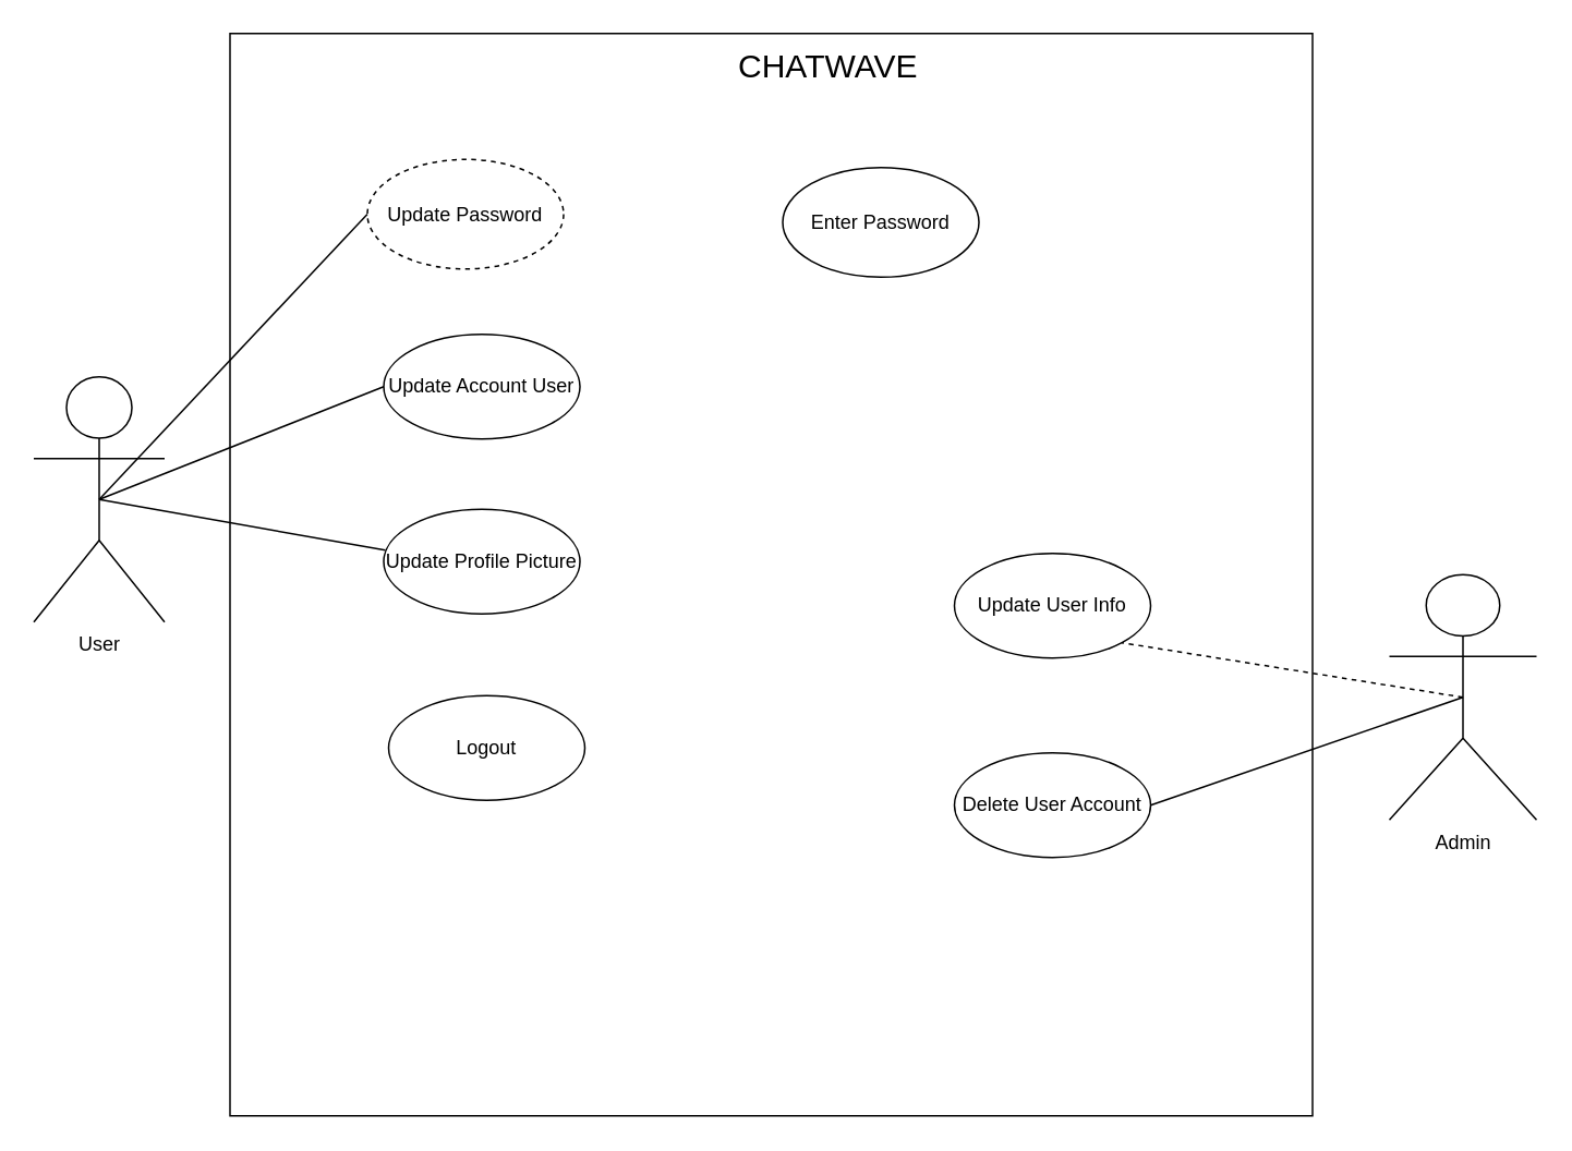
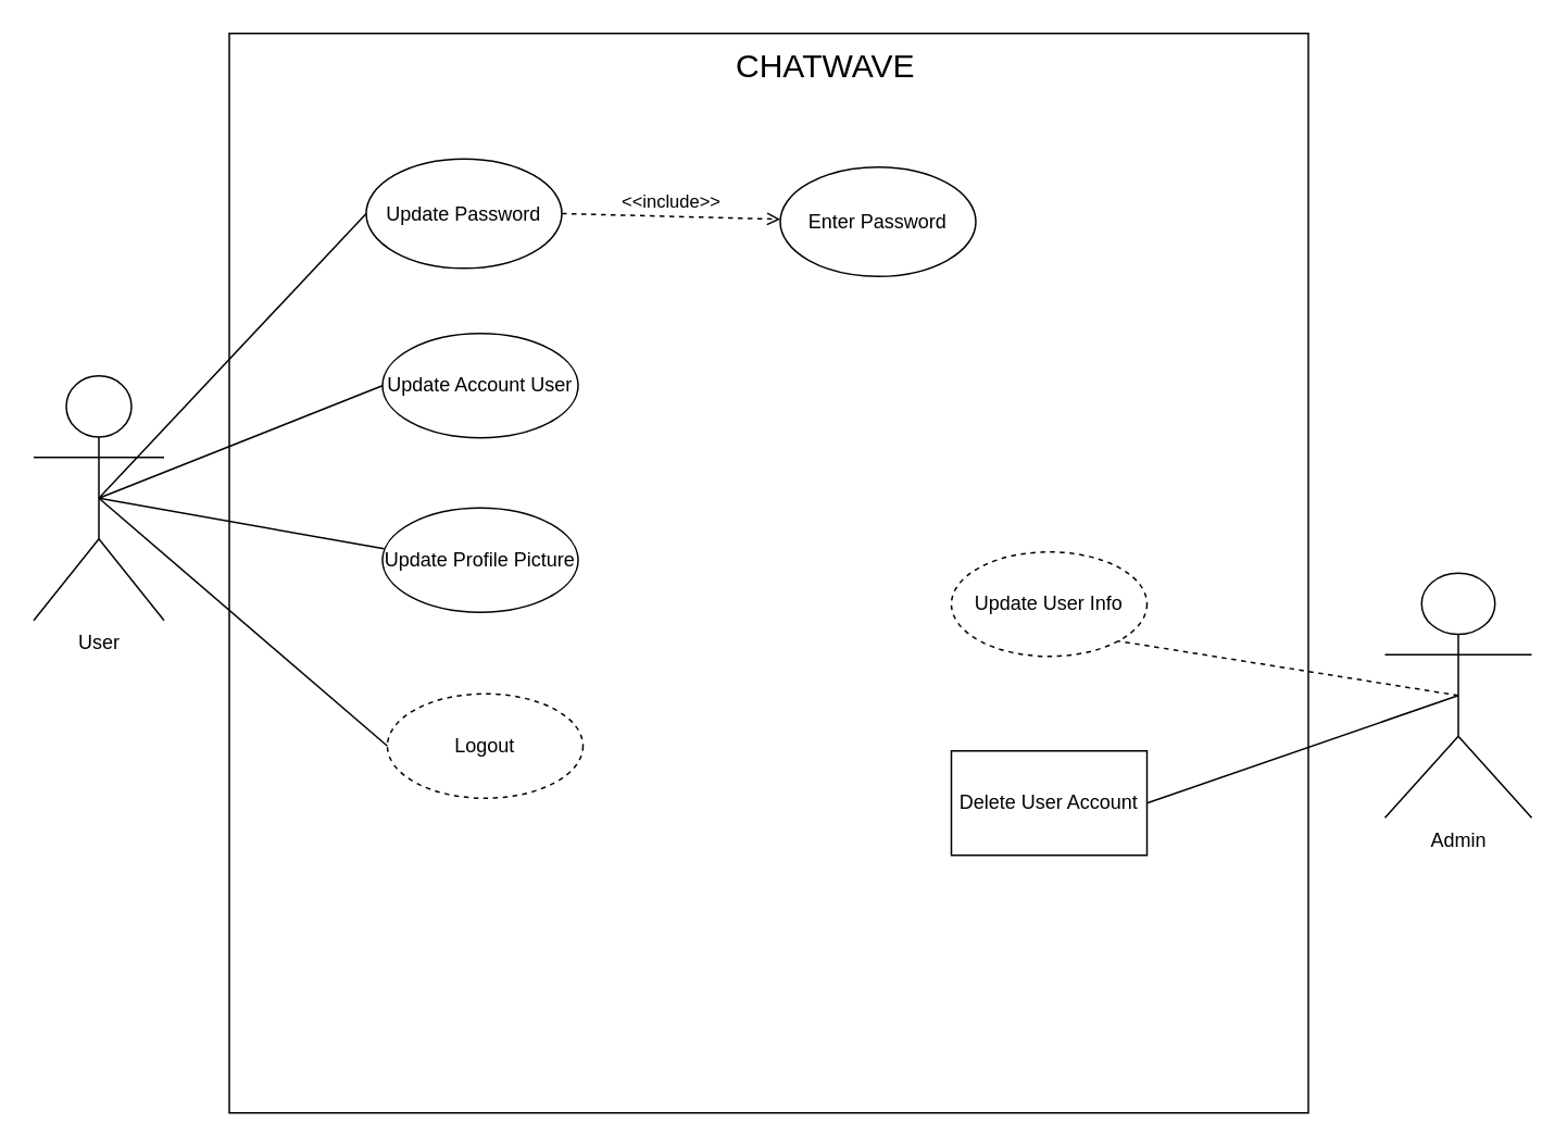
- <mxCell id="6" value="Update Password" style="ellipse;whiteSpace=wrap;html=1;dashed=1;" vertex="1" parent="1"><mxGeometry x="224" y="97" width="120" height="67" as="geometry" /></mxCell>
+ <mxCell id="6" value="Update Password" style="ellipse;whiteSpace=wrap;html=1;" vertex="1" parent="1"><mxGeometry x="224" y="97" width="120" height="67" as="geometry" /></mxCell>
+ <mxCell id="17" value="&amp;lt;&amp;lt;include&amp;gt;&amp;gt;" style="html=1;verticalAlign=bottom;labelBackgroundColor=none;endArrow=open;endFill=0;dashed=1;rounded=0;exitX=1;exitY=0.5;exitDx=0;exitDy=0;" edge="1" parent="1" source="6" target="12"><mxGeometry width="160" relative="1" as="geometry"><mxPoint x="340" y="364" as="sourcePoint" /><mxPoint x="500" y="364" as="targetPoint" /></mxGeometry></mxCell>
- <mxCell id="9" value="Update User Info" style="ellipse;whiteSpace=wrap;html=1;" vertex="1" parent="1"><mxGeometry x="583" y="338" width="120" height="64" as="geometry" /></mxCell>
+ <mxCell id="9" value="Update User Info" style="ellipse;whiteSpace=wrap;html=1;dashed=1;" vertex="1" parent="1"><mxGeometry x="583" y="338" width="120" height="64" as="geometry" /></mxCell>
+ <mxCell id="16" value="" style="endArrow=none;html=1;rounded=0;exitX=0.5;exitY=0.5;exitDx=0;exitDy=0;exitPerimeter=0;entryX=0;entryY=0.5;entryDx=0;entryDy=0;" edge="1" parent="1" source="4" target="11"><mxGeometry width="50" height="50" relative="1" as="geometry"><mxPoint x="108" y="268" as="sourcePoint" /><mxPoint x="238" y="160" as="targetPoint" /></mxGeometry></mxCell>
- <mxCell id="11" value="Logout" style="ellipse;whiteSpace=wrap;html=1;" vertex="1" parent="1"><mxGeometry x="237" y="425" width="120" height="64" as="geometry" /></mxCell>
+ <mxCell id="11" value="Logout" style="ellipse;whiteSpace=wrap;html=1;dashed=1;" vertex="1" parent="1"><mxGeometry x="237" y="425" width="120" height="64" as="geometry" /></mxCell>
- <mxCell id="8" value="Delete User Account" style="ellipse;whiteSpace=wrap;html=1;" vertex="1" parent="1"><mxGeometry x="583" y="460" width="120" height="64" as="geometry" /></mxCell>
+ <mxCell id="8" value="Delete User Account" style="whiteSpace=wrap;html=1;rounded=0;" vertex="1" parent="1"><mxGeometry x="583" y="460" width="120" height="64" as="geometry" /></mxCell>
